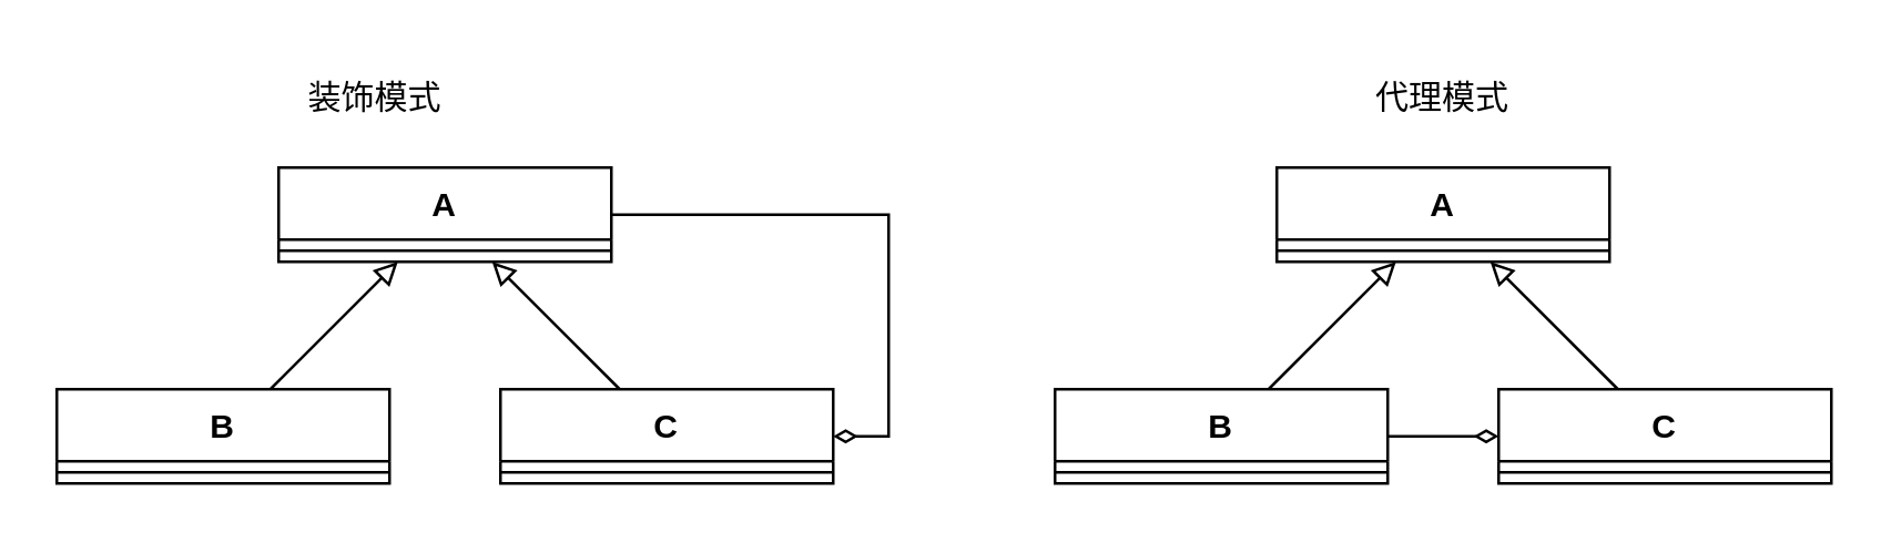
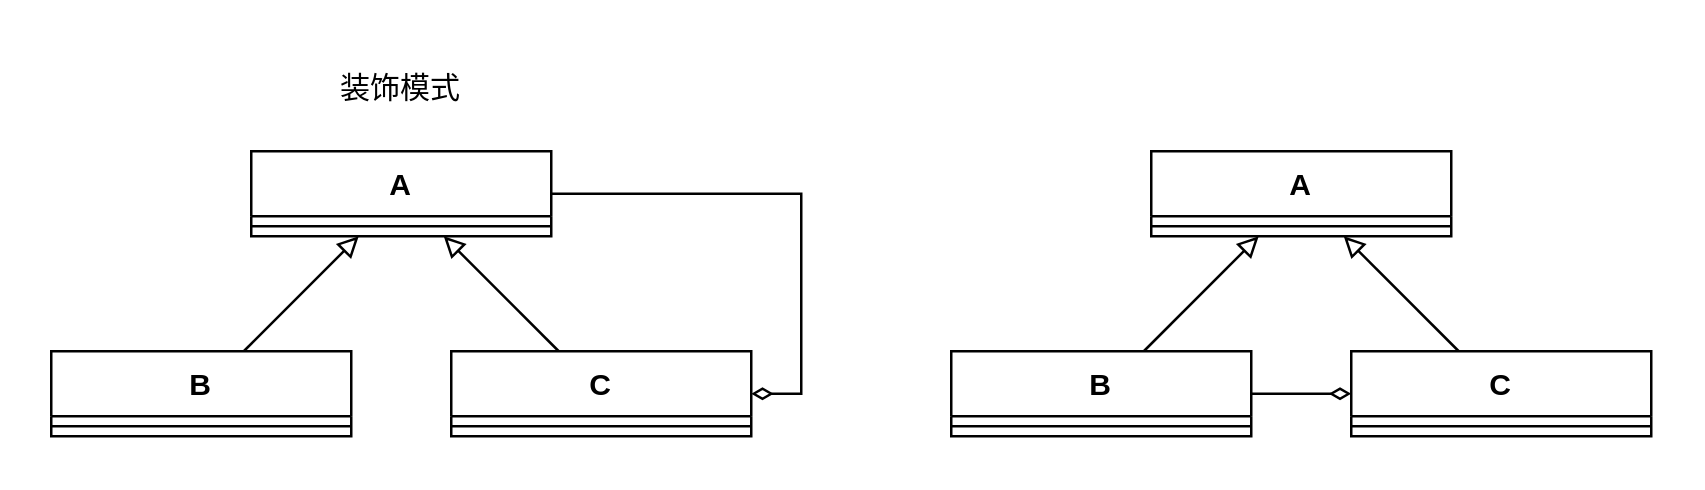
- <mxCell id="20" value="装饰模式" style="text;html=1;strokeColor=none;fillColor=none;align=center;verticalAlign=middle;whiteSpace=wrap;rounded=0;" vertex="1" parent="1"><mxGeometry x="105" y="20" width="60" height="30" as="geometry" /></mxCell>
+ <mxCell id="20" value="装饰模式" style="text;html=1;strokeColor=none;fillColor=none;align=center;verticalAlign=middle;whiteSpace=wrap;rounded=0;" vertex="1" parent="1"><mxGeometry x="130" y="20" width="60" height="30" as="geometry" /></mxCell>
- <mxCell id="21" value="代理模式" style="text;html=1;strokeColor=none;fillColor=none;align=center;verticalAlign=middle;whiteSpace=wrap;rounded=0;" vertex="1" parent="1"><mxGeometry x="490" y="20" width="60" height="30" as="geometry" /></mxCell>
